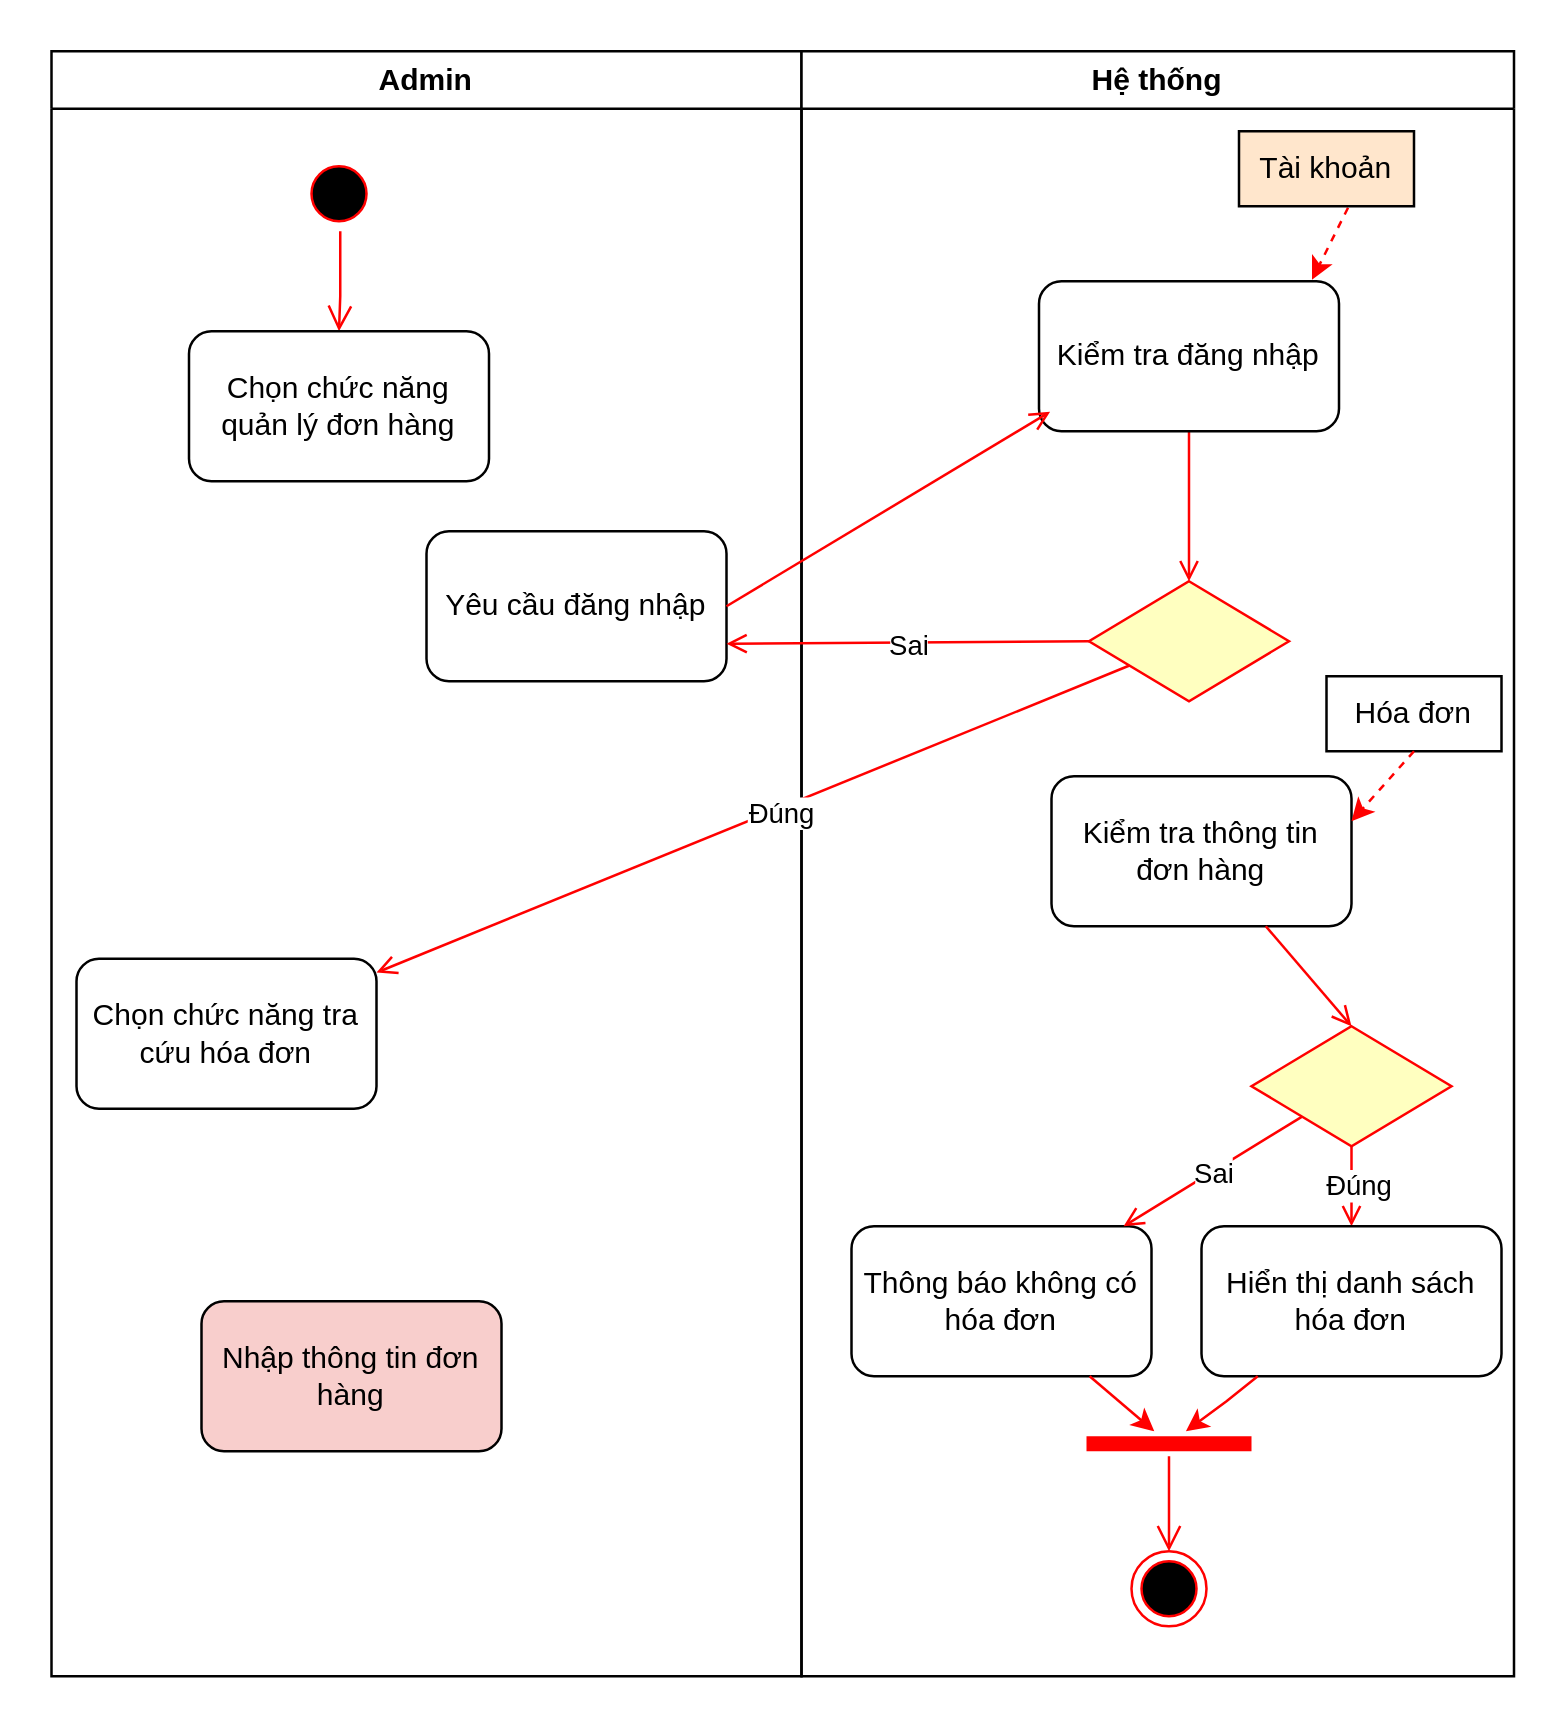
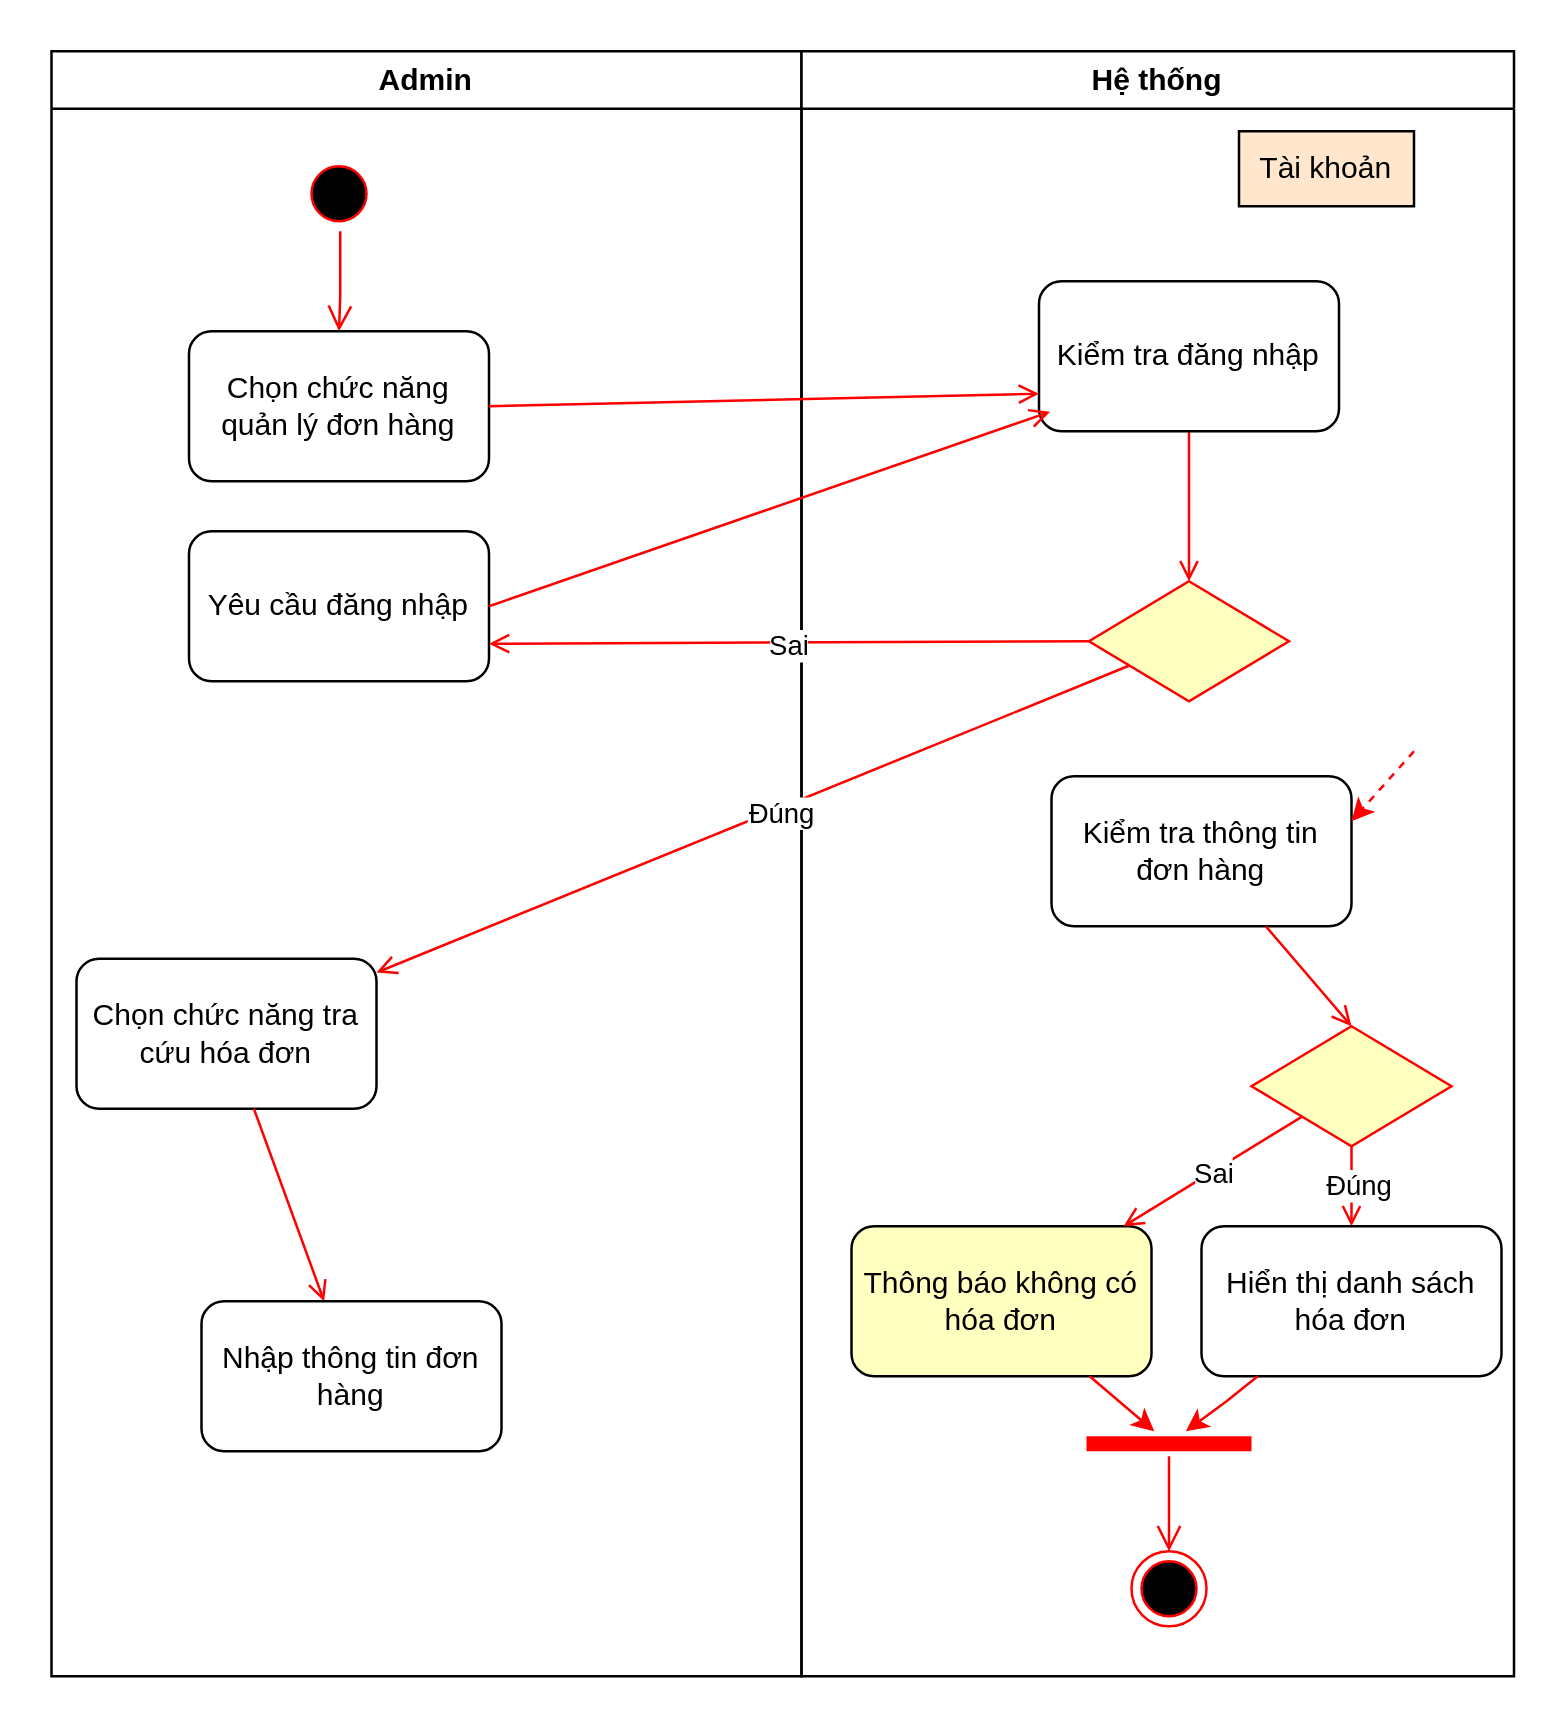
- <mxCell id="14" value="" style="endArrow=classic;html=1;rounded=0;dashed=1;entryX=0.91;entryY=-0.01;entryDx=0;entryDy=0;entryPerimeter=0;exitX=0.623;exitY=1.02;exitDx=0;exitDy=0;exitPerimeter=0;fillColor=#d80073;strokeColor=light-dark(#ff0000, #FFA9E0);" parent="10" source="15" target="12" edge="1"><mxGeometry width="50" height="50" relative="1" as="geometry"><mxPoint x="215" y="62" as="sourcePoint" /><mxPoint x="210" y="32" as="targetPoint" /></mxGeometry></mxCell>
+ <mxCell id="33" value="" style="endArrow=open;strokeColor=#FF0000;endFill=1;rounded=0;exitX=1;exitY=0.5;exitDx=0;exitDy=0;entryX=0;entryY=0.75;entryDx=0;entryDy=0;" parent="1" source="5" target="12" edge="1"><mxGeometry relative="1" as="geometry"><mxPoint x="220" y="340" as="sourcePoint" /><mxPoint x="424" y="222" as="targetPoint" /><Array as="points" /></mxGeometry></mxCell>
- <mxCell id="6" value="Yêu cầu đăng nhập" style="rounded=1;whiteSpace=wrap;html=1;" parent="2" vertex="1"><mxGeometry x="150" y="192" width="120" height="60" as="geometry" /></mxCell>
+ <mxCell id="6" value="Yêu cầu đăng nhập" style="rounded=1;whiteSpace=wrap;html=1;" parent="2" vertex="1"><mxGeometry x="55" y="192" width="120" height="60" as="geometry" /></mxCell>
- <mxCell id="22" value="Hóa đơn" style="rounded=0;whiteSpace=wrap;html=1;" parent="10" vertex="1"><mxGeometry x="210" y="250" width="70" height="30" as="geometry" /></mxCell>
+ <mxCell id="8" value="" style="endArrow=open;strokeColor=#FF0000;endFill=1;rounded=0;" parent="2" source="7" target="9" edge="1"><mxGeometry relative="1" as="geometry"><mxPoint x="205" y="400" as="sourcePoint" /><mxPoint x="180" y="393" as="targetPoint" /><Array as="points" /></mxGeometry></mxCell>
- <mxCell id="25" value="Thông báo không có hóa đơn" style="rounded=1;whiteSpace=wrap;html=1;" vertex="1" parent="10"><mxGeometry x="20" y="470" width="120" height="60" as="geometry" /></mxCell>
+ <mxCell id="25" value="Thông báo không có hóa đơn" style="rounded=1;whiteSpace=wrap;html=1;fillColor=#ffffc0;" vertex="1" parent="10"><mxGeometry x="20" y="470" width="120" height="60" as="geometry" /></mxCell>
- <mxCell id="9" value="Nhập thông tin đơn hàng" style="rounded=1;whiteSpace=wrap;html=1;fillColor=#f8cecc;" parent="2" vertex="1"><mxGeometry x="60" y="500" width="120" height="60" as="geometry" /></mxCell>
+ <mxCell id="9" value="Nhập thông tin đơn hàng" style="rounded=1;whiteSpace=wrap;html=1;" parent="2" vertex="1"><mxGeometry x="60" y="500" width="120" height="60" as="geometry" /></mxCell>
